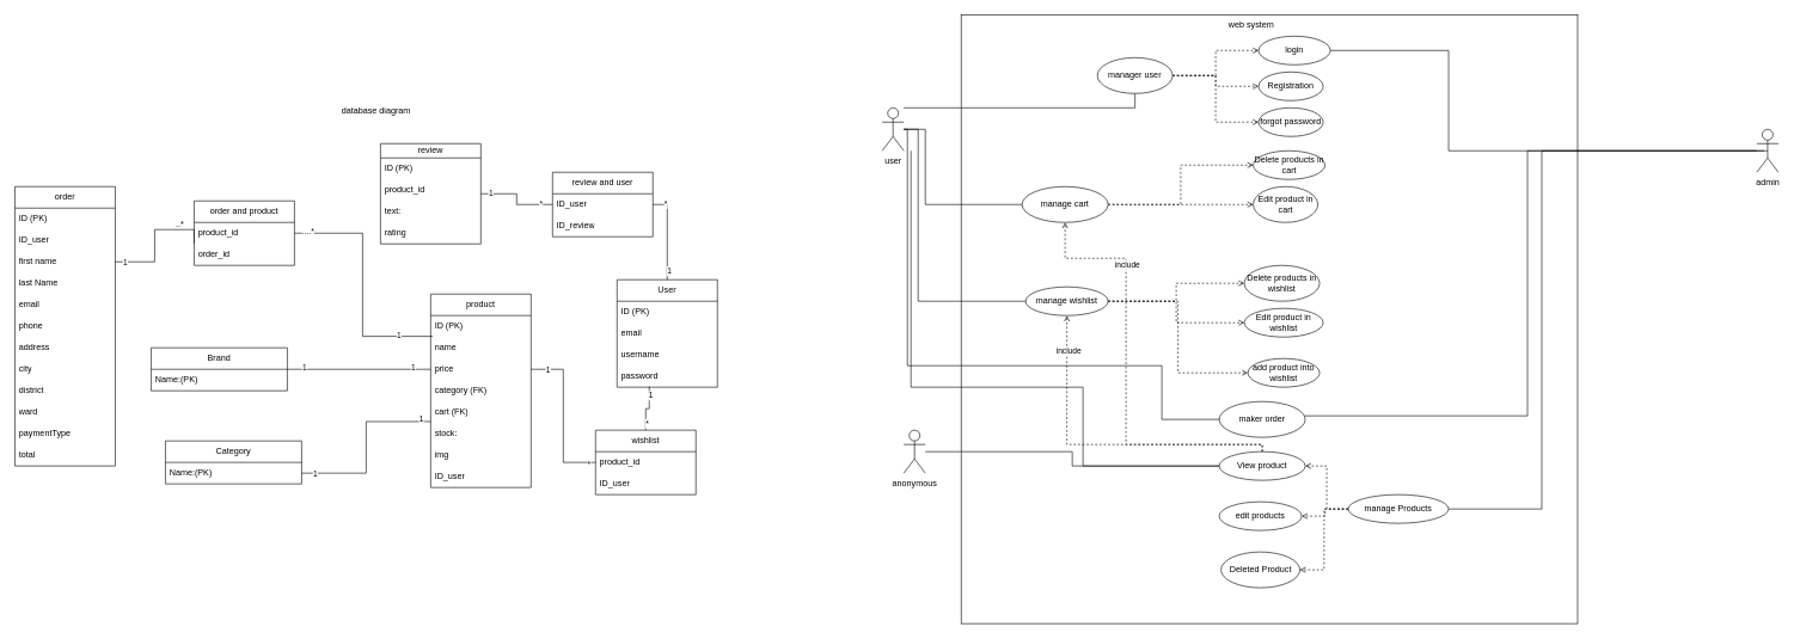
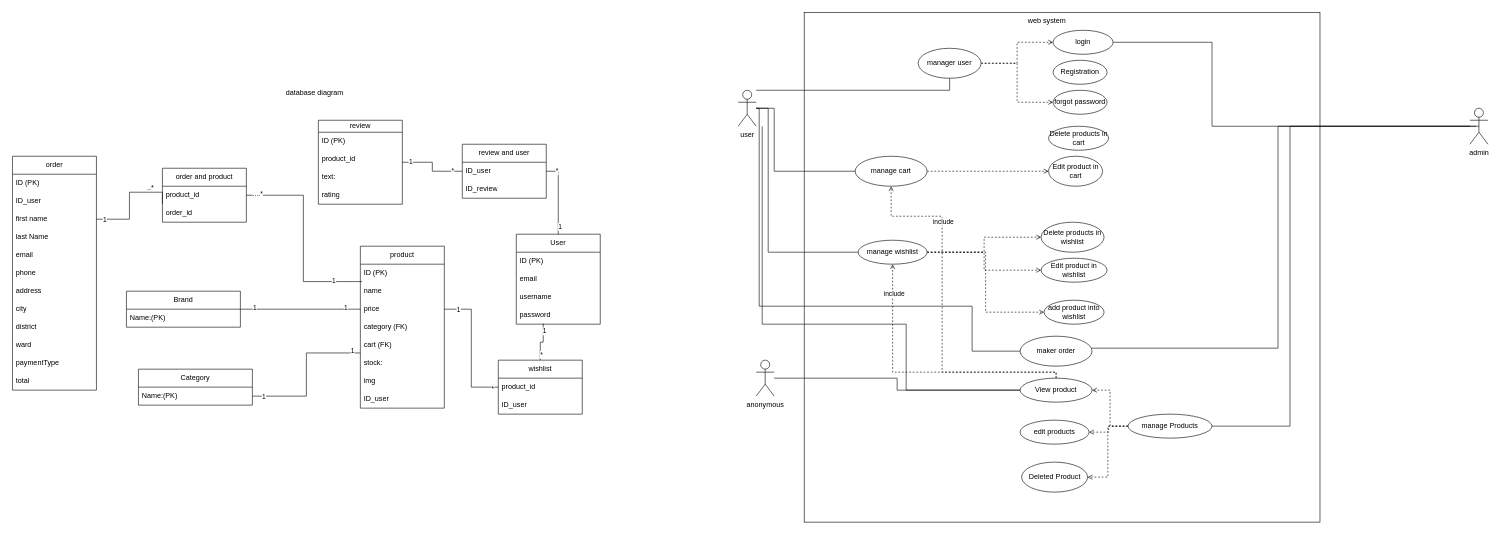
- <mxCell id="35" style="edgeStyle=orthogonalEdgeStyle;rounded=0;orthogonalLoop=1;jettySize=auto;html=1;dashed=1;endArrow=open;endFill=0;" edge="1" parent="1" source="38" target="8"><mxGeometry relative="1" as="geometry" /></mxCell>
- <mxCell id="27" style="edgeStyle=orthogonalEdgeStyle;rounded=0;orthogonalLoop=1;jettySize=auto;html=1;entryX=0;entryY=0.5;entryDx=0;entryDy=0;dashed=1;endArrow=open;endFill=0;" edge="1" parent="1" source="30" target="44"><mxGeometry relative="1" as="geometry" /></mxCell>
